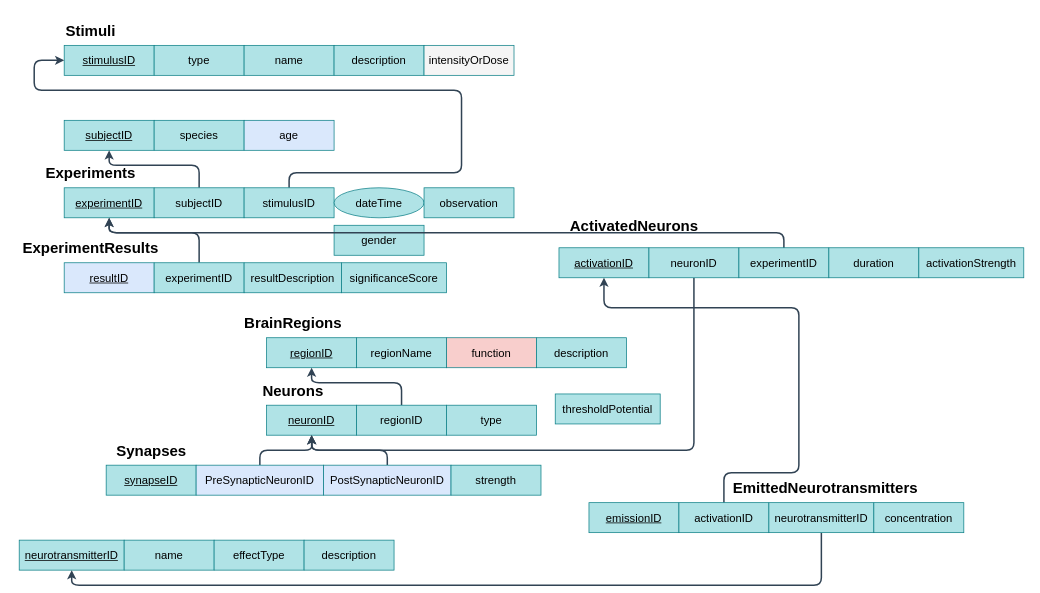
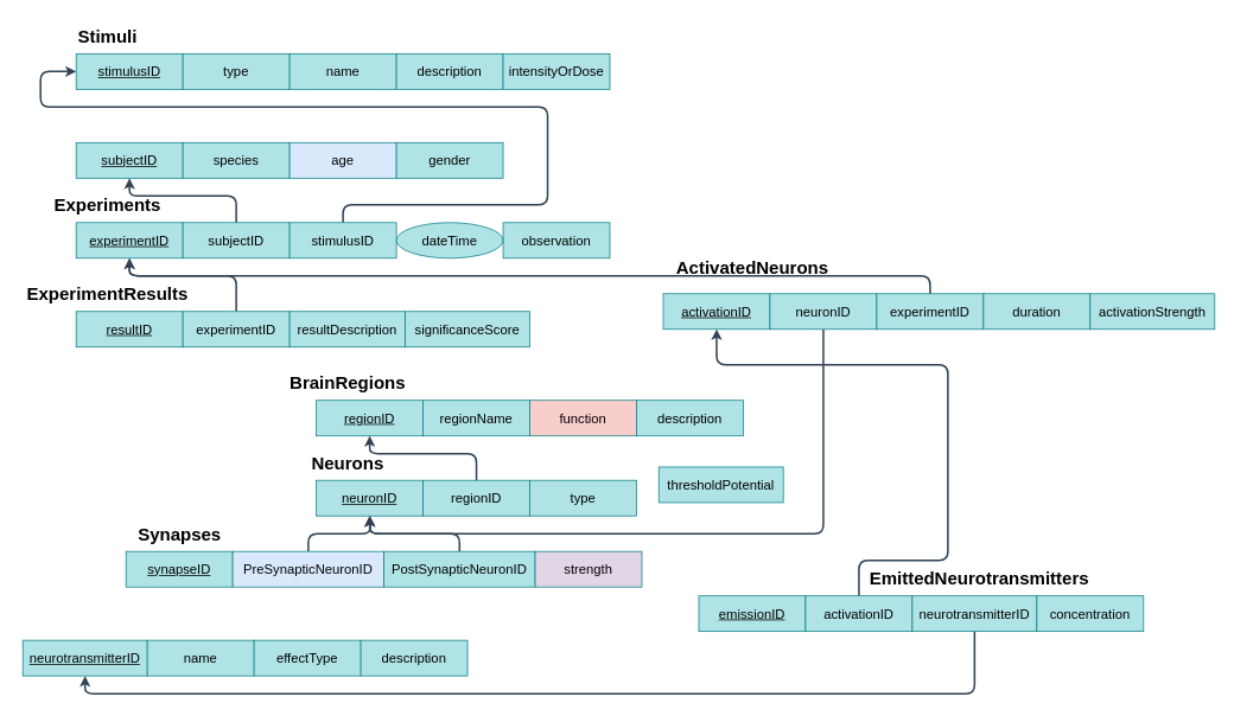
- <mxCell id="22" value="intensityOrDose" style="rounded=0;whiteSpace=wrap;html=1;fontSize=15;fillColor=#f5f5f5;strokeColor=#0e8088;" parent="1" vertex="1"><mxGeometry x="565" y="60" width="120" height="40" as="geometry" /></mxCell>
+ <mxCell id="22" value="intensityOrDose" style="rounded=0;whiteSpace=wrap;html=1;fontSize=15;fillColor=#b0e3e6;strokeColor=#0e8088;" parent="1" vertex="1"><mxGeometry x="565" y="60" width="120" height="40" as="geometry" /></mxCell>
- <mxCell id="10" value="gender" style="rounded=0;whiteSpace=wrap;html=1;fontSize=15;fillColor=#b0e3e6;strokeColor=#0e8088;" parent="1" vertex="1"><mxGeometry x="445" y="300" width="120" height="40" as="geometry" /></mxCell>
+ <mxCell id="10" value="gender" style="rounded=0;whiteSpace=wrap;html=1;fontSize=15;fillColor=#b0e3e6;strokeColor=#0e8088;" parent="1" vertex="1"><mxGeometry x="445" y="160" width="120" height="40" as="geometry" /></mxCell>
- <mxCell id="42" value="resultID" style="rounded=0;whiteSpace=wrap;html=1;fontStyle=4;fontSize=15;fillColor=#dae8fc;strokeColor=#0e8088;" parent="1" vertex="1"><mxGeometry x="85" y="350" width="120" height="40" as="geometry" /></mxCell>
+ <mxCell id="42" value="resultID" style="rounded=0;whiteSpace=wrap;html=1;fontStyle=4;fontSize=15;fillColor=#b0e3e6;strokeColor=#0e8088;" parent="1" vertex="1"><mxGeometry x="85" y="350" width="120" height="40" as="geometry" /></mxCell>
- <mxCell id="35" value="PostSynapticNeuronID" style="rounded=0;whiteSpace=wrap;html=1;fontSize=15;fillColor=#dae8fc;strokeColor=#0e8088;" parent="1" vertex="1"><mxGeometry x="431" y="620" width="170" height="40" as="geometry" /></mxCell>
+ <mxCell id="35" value="PostSynapticNeuronID" style="rounded=0;whiteSpace=wrap;html=1;fontSize=15;fillColor=#b0e3e6;strokeColor=#0e8088;" parent="1" vertex="1"><mxGeometry x="431" y="620" width="170" height="40" as="geometry" /></mxCell>
- <mxCell id="36" value="strength" style="rounded=0;whiteSpace=wrap;html=1;fontSize=15;fillColor=#b0e3e6;strokeColor=#0e8088;" parent="1" vertex="1"><mxGeometry x="601" y="620" width="120" height="40" as="geometry" /></mxCell>
+ <mxCell id="36" value="strength" style="rounded=0;whiteSpace=wrap;html=1;fontSize=15;fillColor=#e1d5e7;strokeColor=#0e8088;" parent="1" vertex="1"><mxGeometry x="601" y="620" width="120" height="40" as="geometry" /></mxCell>
